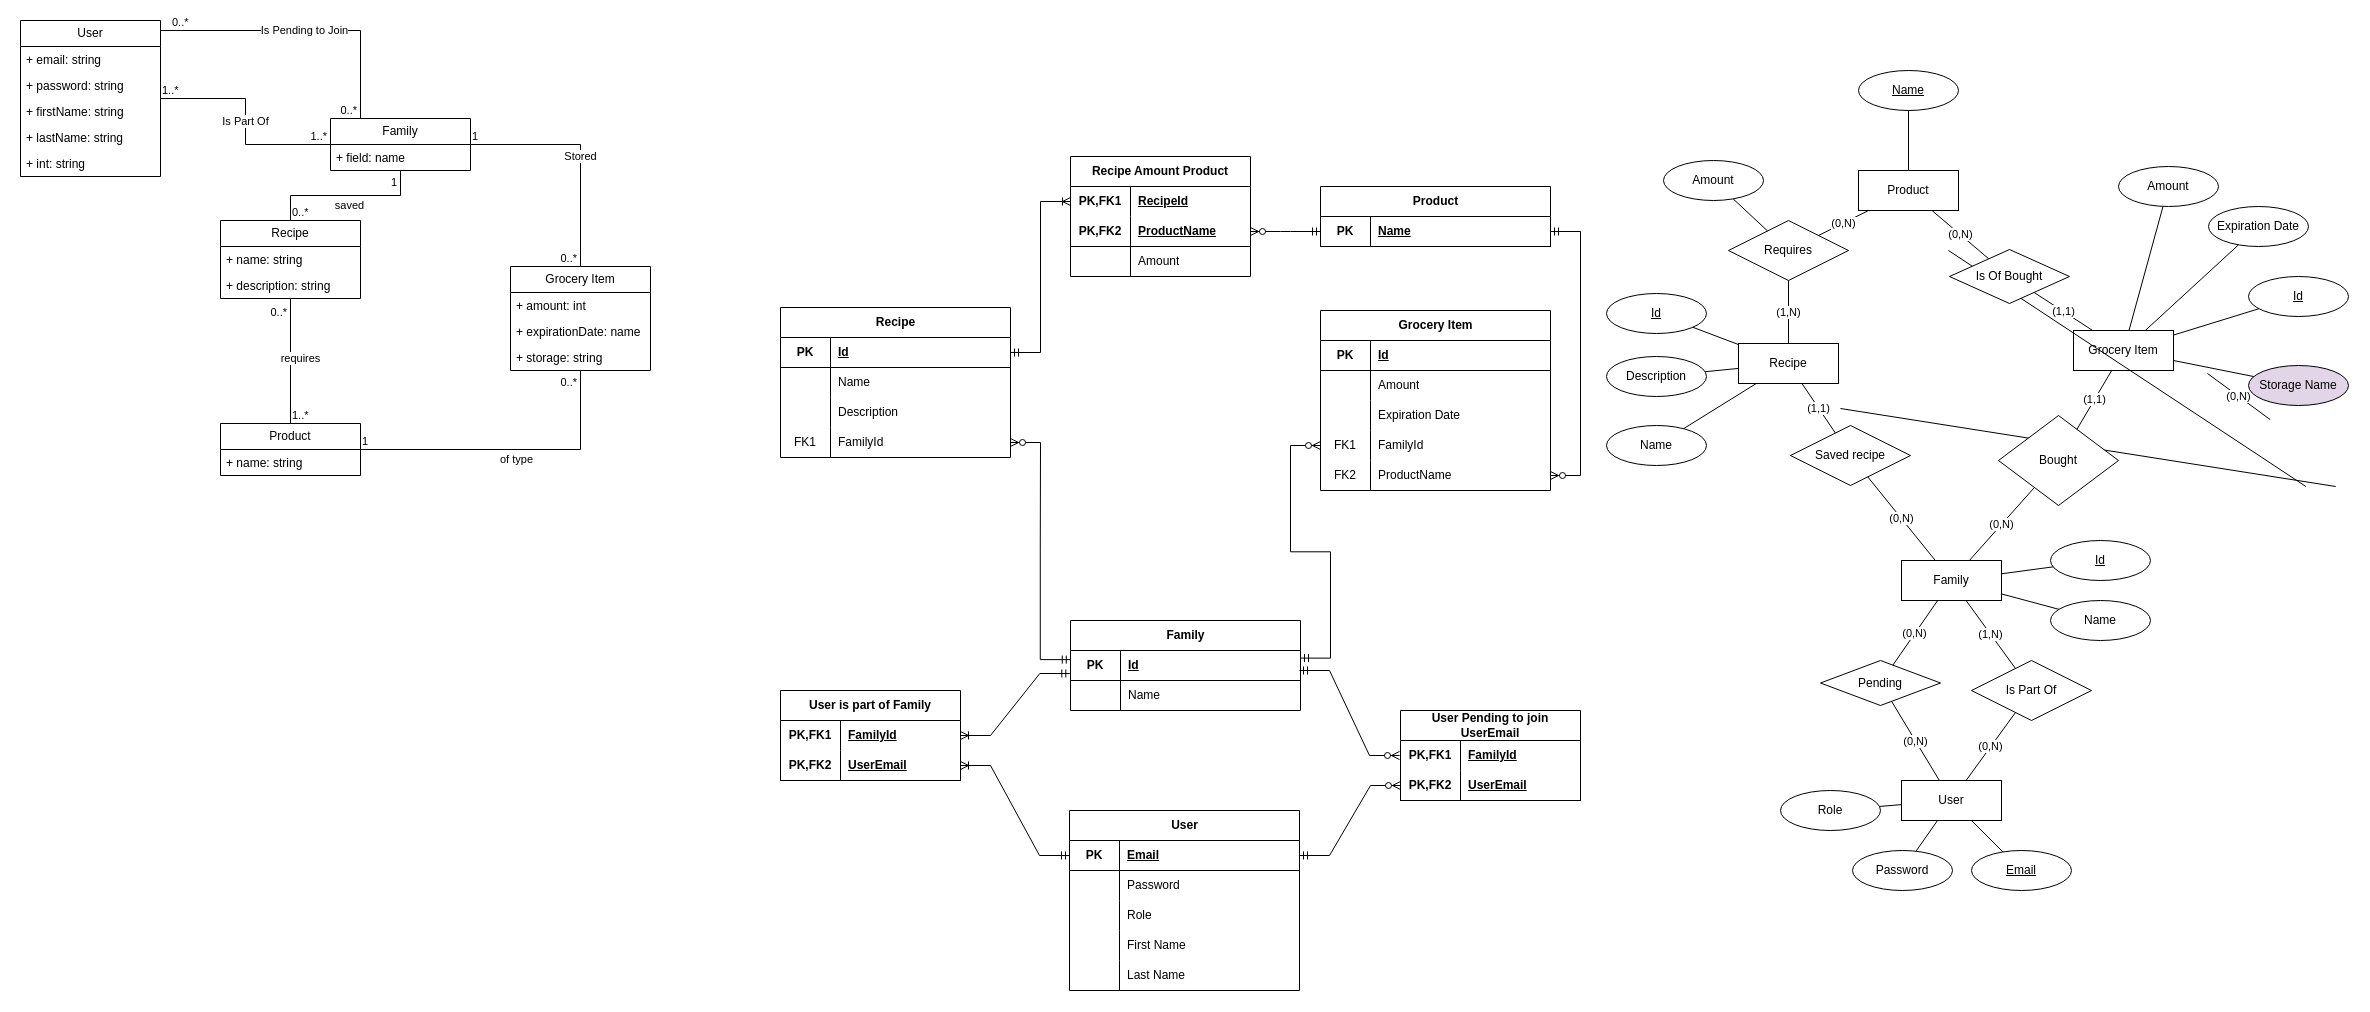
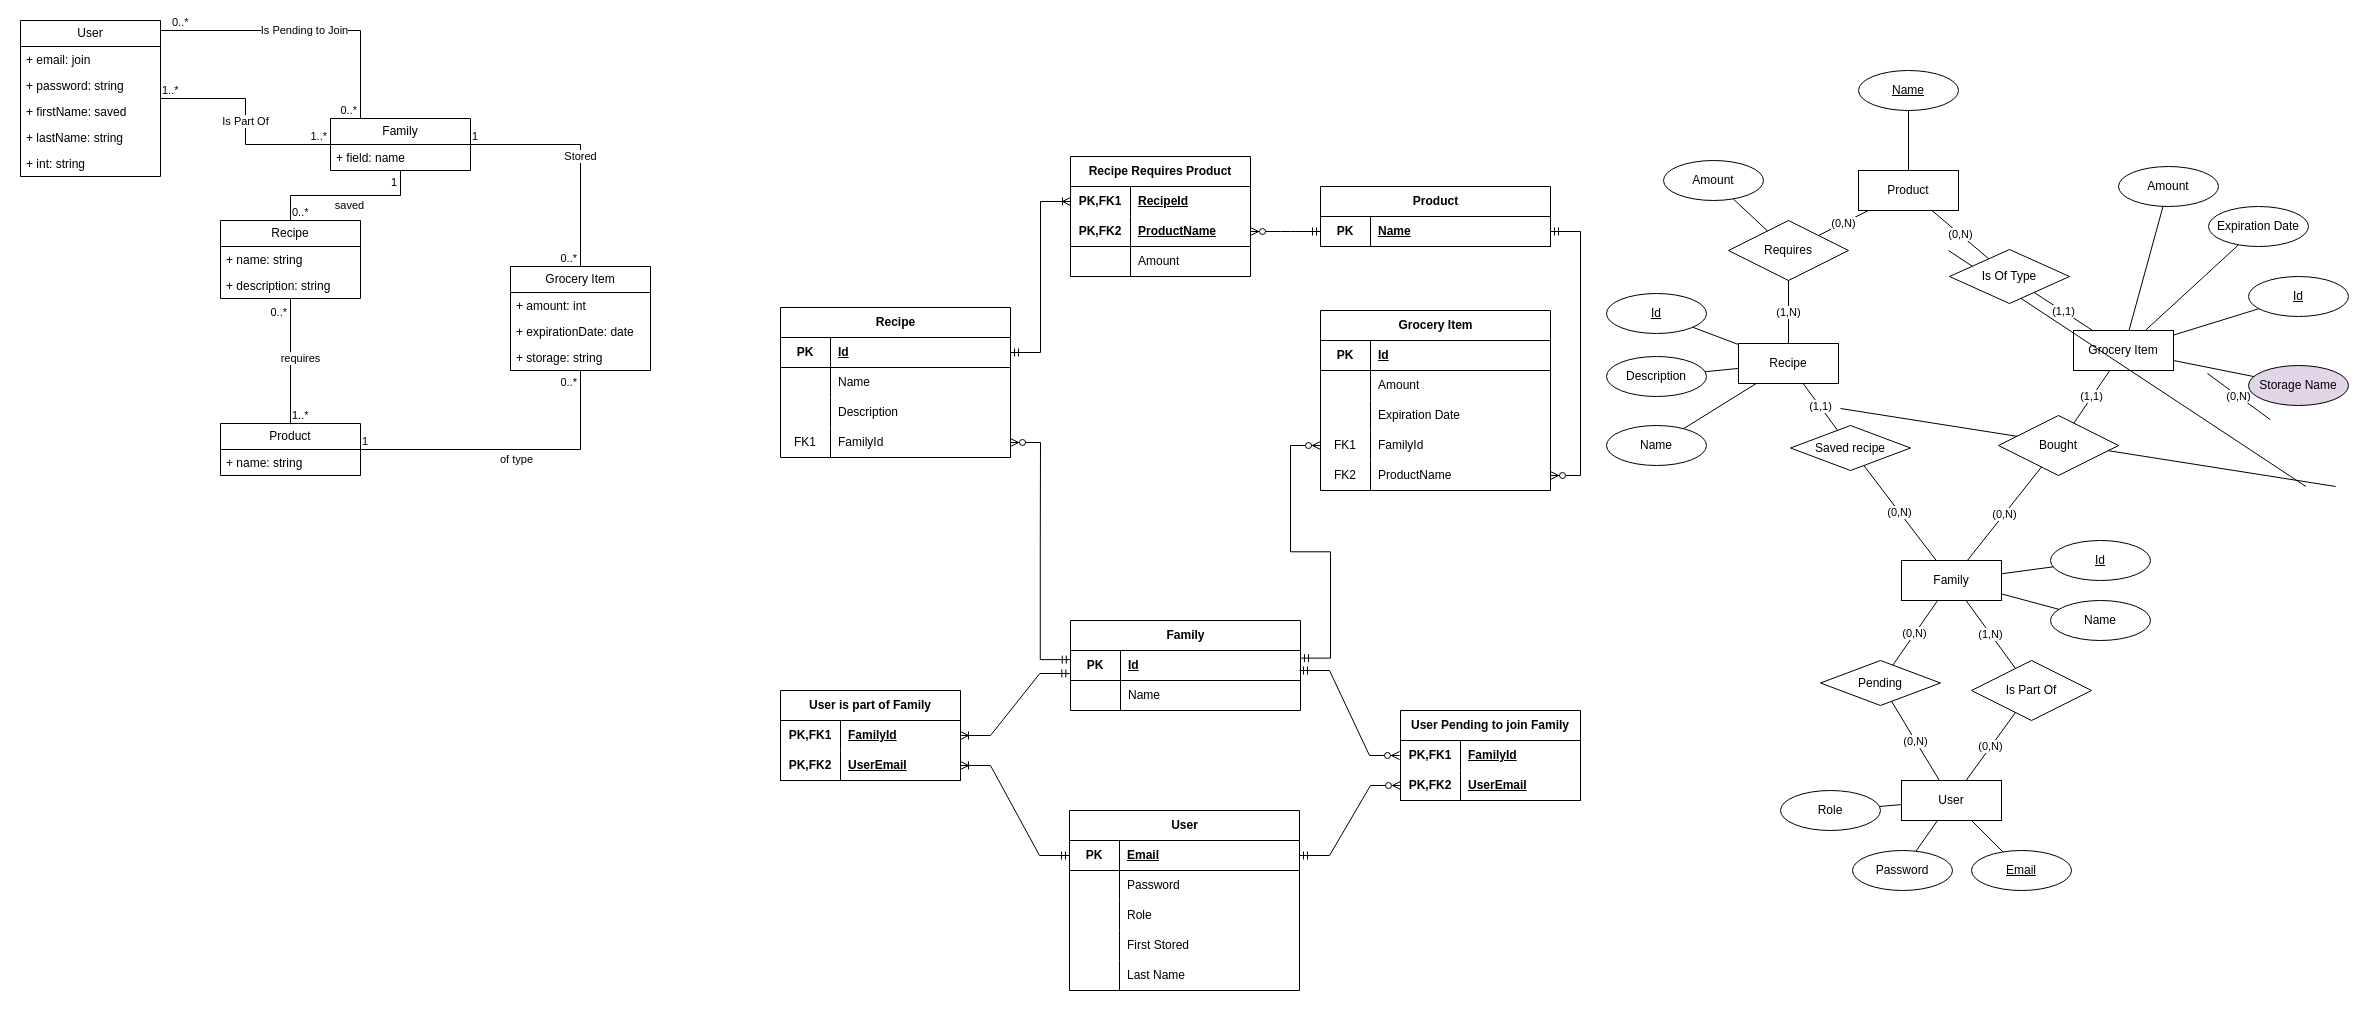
- <mxCell id="99" value="+ email: string" style="text;strokeColor=none;fillColor=none;align=left;verticalAlign=top;spacingLeft=4;spacingRight=4;overflow=hidden;rotatable=0;points=[[0,0.5],[1,0.5]];portConstraint=eastwest;whiteSpace=wrap;html=1;" vertex="1" parent="98"><mxGeometry y="26" width="140" height="26" as="geometry" /></mxCell>
+ <mxCell id="99" value="+ email: join" style="text;strokeColor=none;fillColor=none;align=left;verticalAlign=top;spacingLeft=4;spacingRight=4;overflow=hidden;rotatable=0;points=[[0,0.5],[1,0.5]];portConstraint=eastwest;whiteSpace=wrap;html=1;" vertex="1" parent="98"><mxGeometry y="26" width="140" height="26" as="geometry" /></mxCell>
- <mxCell id="101" value="+ firstName: string" style="text;strokeColor=none;fillColor=none;align=left;verticalAlign=top;spacingLeft=4;spacingRight=4;overflow=hidden;rotatable=0;points=[[0,0.5],[1,0.5]];portConstraint=eastwest;whiteSpace=wrap;html=1;" vertex="1" parent="98"><mxGeometry y="78" width="140" height="26" as="geometry" /></mxCell>
+ <mxCell id="101" value="+ firstName: saved" style="text;strokeColor=none;fillColor=none;align=left;verticalAlign=top;spacingLeft=4;spacingRight=4;overflow=hidden;rotatable=0;points=[[0,0.5],[1,0.5]];portConstraint=eastwest;whiteSpace=wrap;html=1;" vertex="1" parent="98"><mxGeometry y="78" width="140" height="26" as="geometry" /></mxCell>
- <mxCell id="87" value="Recipe Amount Product" style="shape=table;startSize=30;container=1;collapsible=1;childLayout=tableLayout;fixedRows=1;rowLines=0;fontStyle=1;align=center;resizeLast=1;html=1;whiteSpace=wrap;" vertex="1" parent="1"><mxGeometry x="1070" y="156" width="180" height="120" as="geometry" /></mxCell>
+ <mxCell id="87" value="Recipe Requires Product" style="shape=table;startSize=30;container=1;collapsible=1;childLayout=tableLayout;fixedRows=1;rowLines=0;fontStyle=1;align=center;resizeLast=1;html=1;whiteSpace=wrap;" vertex="1" parent="1"><mxGeometry x="1070" y="156" width="180" height="120" as="geometry" /></mxCell>
- <mxCell id="75" value="Is Of Bought" style="shape=rhombus;perimeter=rhombusPerimeter;whiteSpace=wrap;html=1;align=center;" vertex="1" parent="1"><mxGeometry x="1949" y="249" width="120" height="54" as="geometry" /></mxCell>
+ <mxCell id="75" value="Is Of Type" style="shape=rhombus;perimeter=rhombusPerimeter;whiteSpace=wrap;html=1;align=center;" vertex="1" parent="1"><mxGeometry x="1949" y="249" width="120" height="54" as="geometry" /></mxCell>
- <mxCell id="111" value="+ expirationDate: name" style="text;strokeColor=none;fillColor=none;align=left;verticalAlign=top;spacingLeft=4;spacingRight=4;overflow=hidden;rotatable=0;points=[[0,0.5],[1,0.5]];portConstraint=eastwest;whiteSpace=wrap;html=1;" vertex="1" parent="109"><mxGeometry y="52" width="140" height="26" as="geometry" /></mxCell>
+ <mxCell id="111" value="+ expirationDate: date" style="text;strokeColor=none;fillColor=none;align=left;verticalAlign=top;spacingLeft=4;spacingRight=4;overflow=hidden;rotatable=0;points=[[0,0.5],[1,0.5]];portConstraint=eastwest;whiteSpace=wrap;html=1;" vertex="1" parent="109"><mxGeometry y="52" width="140" height="26" as="geometry" /></mxCell>
- <mxCell id="29" value="Saved recipe" style="shape=rhombus;perimeter=rhombusPerimeter;whiteSpace=wrap;html=1;align=center;" parent="1" vertex="1"><mxGeometry x="1790" y="425" width="120" height="60" as="geometry" /></mxCell>
+ <mxCell id="29" value="Saved recipe" style="shape=rhombus;perimeter=rhombusPerimeter;whiteSpace=wrap;html=1;align=center;" parent="1" vertex="1"><mxGeometry x="1790" y="425" width="120" height="45" as="geometry" /></mxCell>
- <mxCell id="24" value="Bought" style="shape=rhombus;perimeter=rhombusPerimeter;whiteSpace=wrap;html=1;align=center;" parent="1" vertex="1"><mxGeometry x="1998" y="415" width="120" height="90" as="geometry" /></mxCell>
+ <mxCell id="24" value="Bought" style="shape=rhombus;perimeter=rhombusPerimeter;whiteSpace=wrap;html=1;align=center;" parent="1" vertex="1"><mxGeometry x="1998" y="415" width="120" height="60" as="geometry" /></mxCell>
- <mxCell id="159" value="User Pending to join UserEmail" style="shape=table;startSize=30;container=1;collapsible=1;childLayout=tableLayout;fixedRows=1;rowLines=0;fontStyle=1;align=center;resizeLast=1;html=1;whiteSpace=wrap;" vertex="1" parent="1"><mxGeometry x="1400" y="710" width="180" height="90" as="geometry" /></mxCell>
+ <mxCell id="159" value="User Pending to join Family" style="shape=table;startSize=30;container=1;collapsible=1;childLayout=tableLayout;fixedRows=1;rowLines=0;fontStyle=1;align=center;resizeLast=1;html=1;whiteSpace=wrap;" vertex="1" parent="1"><mxGeometry x="1400" y="710" width="180" height="90" as="geometry" /></mxCell>
- <mxCell id="135" value="First Name" style="shape=partialRectangle;connectable=0;fillColor=none;top=0;left=0;bottom=0;right=0;align=left;spacingLeft=6;overflow=hidden;whiteSpace=wrap;html=1;" vertex="1" parent="133"><mxGeometry x="50" width="180" height="30" as="geometry"><mxRectangle width="180" height="30" as="alternateBounds" /></mxGeometry></mxCell>
+ <mxCell id="135" value="First Stored" style="shape=partialRectangle;connectable=0;fillColor=none;top=0;left=0;bottom=0;right=0;align=left;spacingLeft=6;overflow=hidden;whiteSpace=wrap;html=1;" vertex="1" parent="133"><mxGeometry x="50" width="180" height="30" as="geometry"><mxRectangle width="180" height="30" as="alternateBounds" /></mxGeometry></mxCell>
